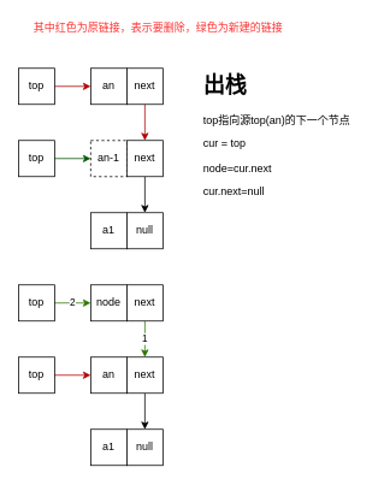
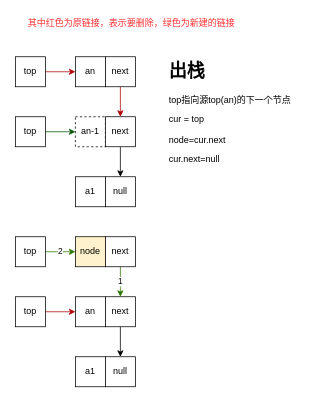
- <mxCell id="7" value="node" style="rounded=0;whiteSpace=wrap;html=1;" parent="1" vertex="1"><mxGeometry x="100" y="315" width="40" height="40" as="geometry" /></mxCell>
+ <mxCell id="7" value="node" style="rounded=0;whiteSpace=wrap;html=1;fillColor=#fff2cc;" parent="1" vertex="1"><mxGeometry x="100" y="315" width="40" height="40" as="geometry" /></mxCell>
